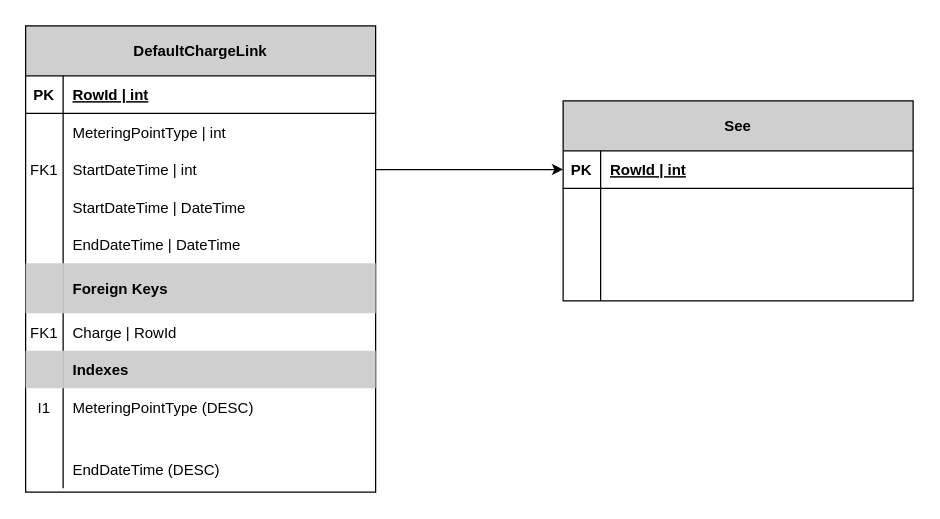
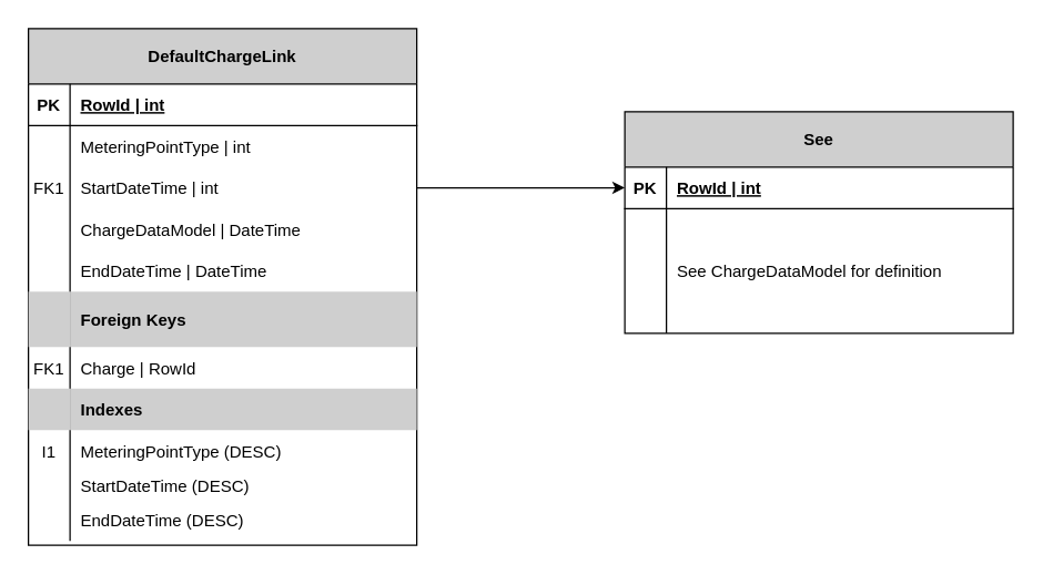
- <mxCell id="14" value="StartDateTime | DateTime" style="shape=partialRectangle;connectable=0;fillColor=none;top=0;left=0;bottom=0;right=0;align=left;spacingLeft=6;overflow=hidden;" parent="12" vertex="1"><mxGeometry x="30" width="250" height="30" as="geometry" /></mxCell>
+ <mxCell id="14" value="ChargeDataModel | DateTime" style="shape=partialRectangle;connectable=0;fillColor=none;top=0;left=0;bottom=0;right=0;align=left;spacingLeft=6;overflow=hidden;" parent="12" vertex="1"><mxGeometry x="30" width="250" height="30" as="geometry" /></mxCell>
+ <mxCell id="45" value="See ChargeDataModel for definition" style="shape=partialRectangle;connectable=0;fillColor=none;top=0;left=0;bottom=0;right=0;align=left;spacingLeft=6;overflow=hidden;" parent="43" vertex="1"><mxGeometry x="30" width="250" height="30" as="geometry" /></mxCell>
+ <mxCell id="32" value="StartDateTime (DESC)" style="shape=partialRectangle;connectable=0;fillColor=none;top=0;left=0;bottom=0;right=0;align=left;spacingLeft=6;overflow=hidden;" parent="30" vertex="1"><mxGeometry x="30" width="250" height="20" as="geometry" /></mxCell>
